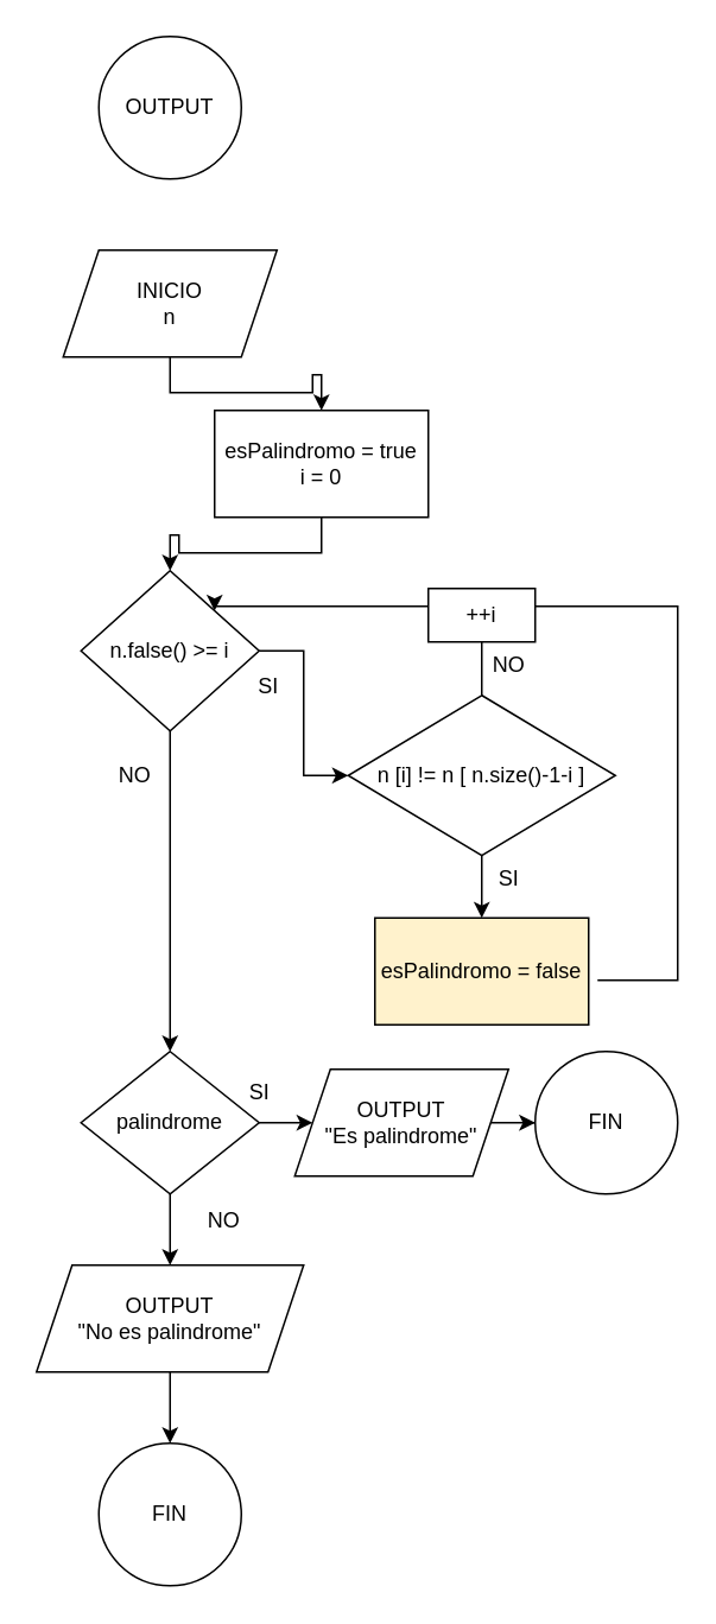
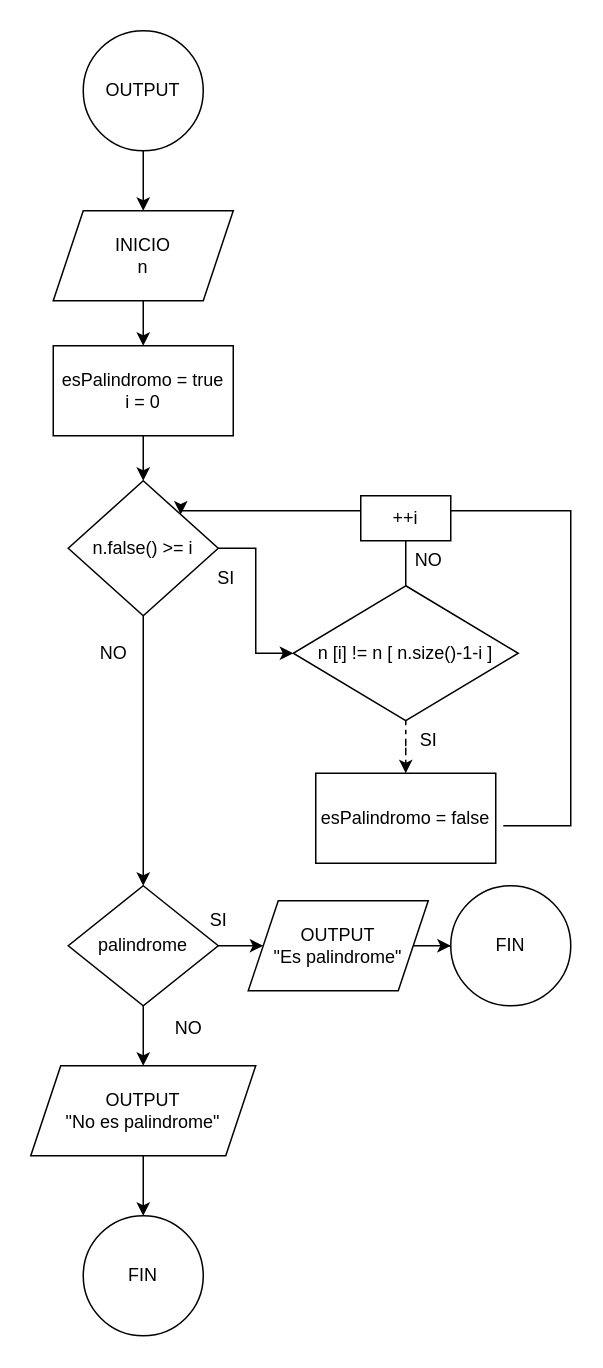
+ <mxCell id="2" value="" style="edgeStyle=orthogonalEdgeStyle;rounded=0;orthogonalLoop=1;jettySize=auto;html=1;" edge="1" parent="1" source="3" target="5"><mxGeometry relative="1" as="geometry" /></mxCell>
- <mxCell id="7" value="esPalindromo = true&lt;div&gt;i = 0&lt;/div&gt;" style="whiteSpace=wrap;html=1;" vertex="1" parent="1"><mxGeometry x="120" y="230" width="120" height="60" as="geometry" /></mxCell>
+ <mxCell id="7" value="esPalindromo = true&lt;div&gt;i = 0&lt;/div&gt;" style="whiteSpace=wrap;html=1;" vertex="1" parent="1"><mxGeometry x="35" y="230" width="120" height="60" as="geometry" /></mxCell>
- <mxCell id="12" value="" style="edgeStyle=orthogonalEdgeStyle;rounded=0;orthogonalLoop=1;jettySize=auto;html=1;" edge="1" parent="1" source="14" target="15"><mxGeometry relative="1" as="geometry" /></mxCell>
+ <mxCell id="12" value="" style="edgeStyle=orthogonalEdgeStyle;rounded=0;orthogonalLoop=1;jettySize=auto;html=1;dashed=1;" edge="1" parent="1" source="14" target="15"><mxGeometry relative="1" as="geometry" /></mxCell>
- <mxCell id="15" value="esPalindromo = false" style="whiteSpace=wrap;html=1;fillColor=#fff2cc;" vertex="1" parent="1"><mxGeometry x="210" y="515" width="120" height="60" as="geometry" /></mxCell>
+ <mxCell id="15" value="esPalindromo = false" style="whiteSpace=wrap;html=1;" vertex="1" parent="1"><mxGeometry x="210" y="515" width="120" height="60" as="geometry" /></mxCell>
